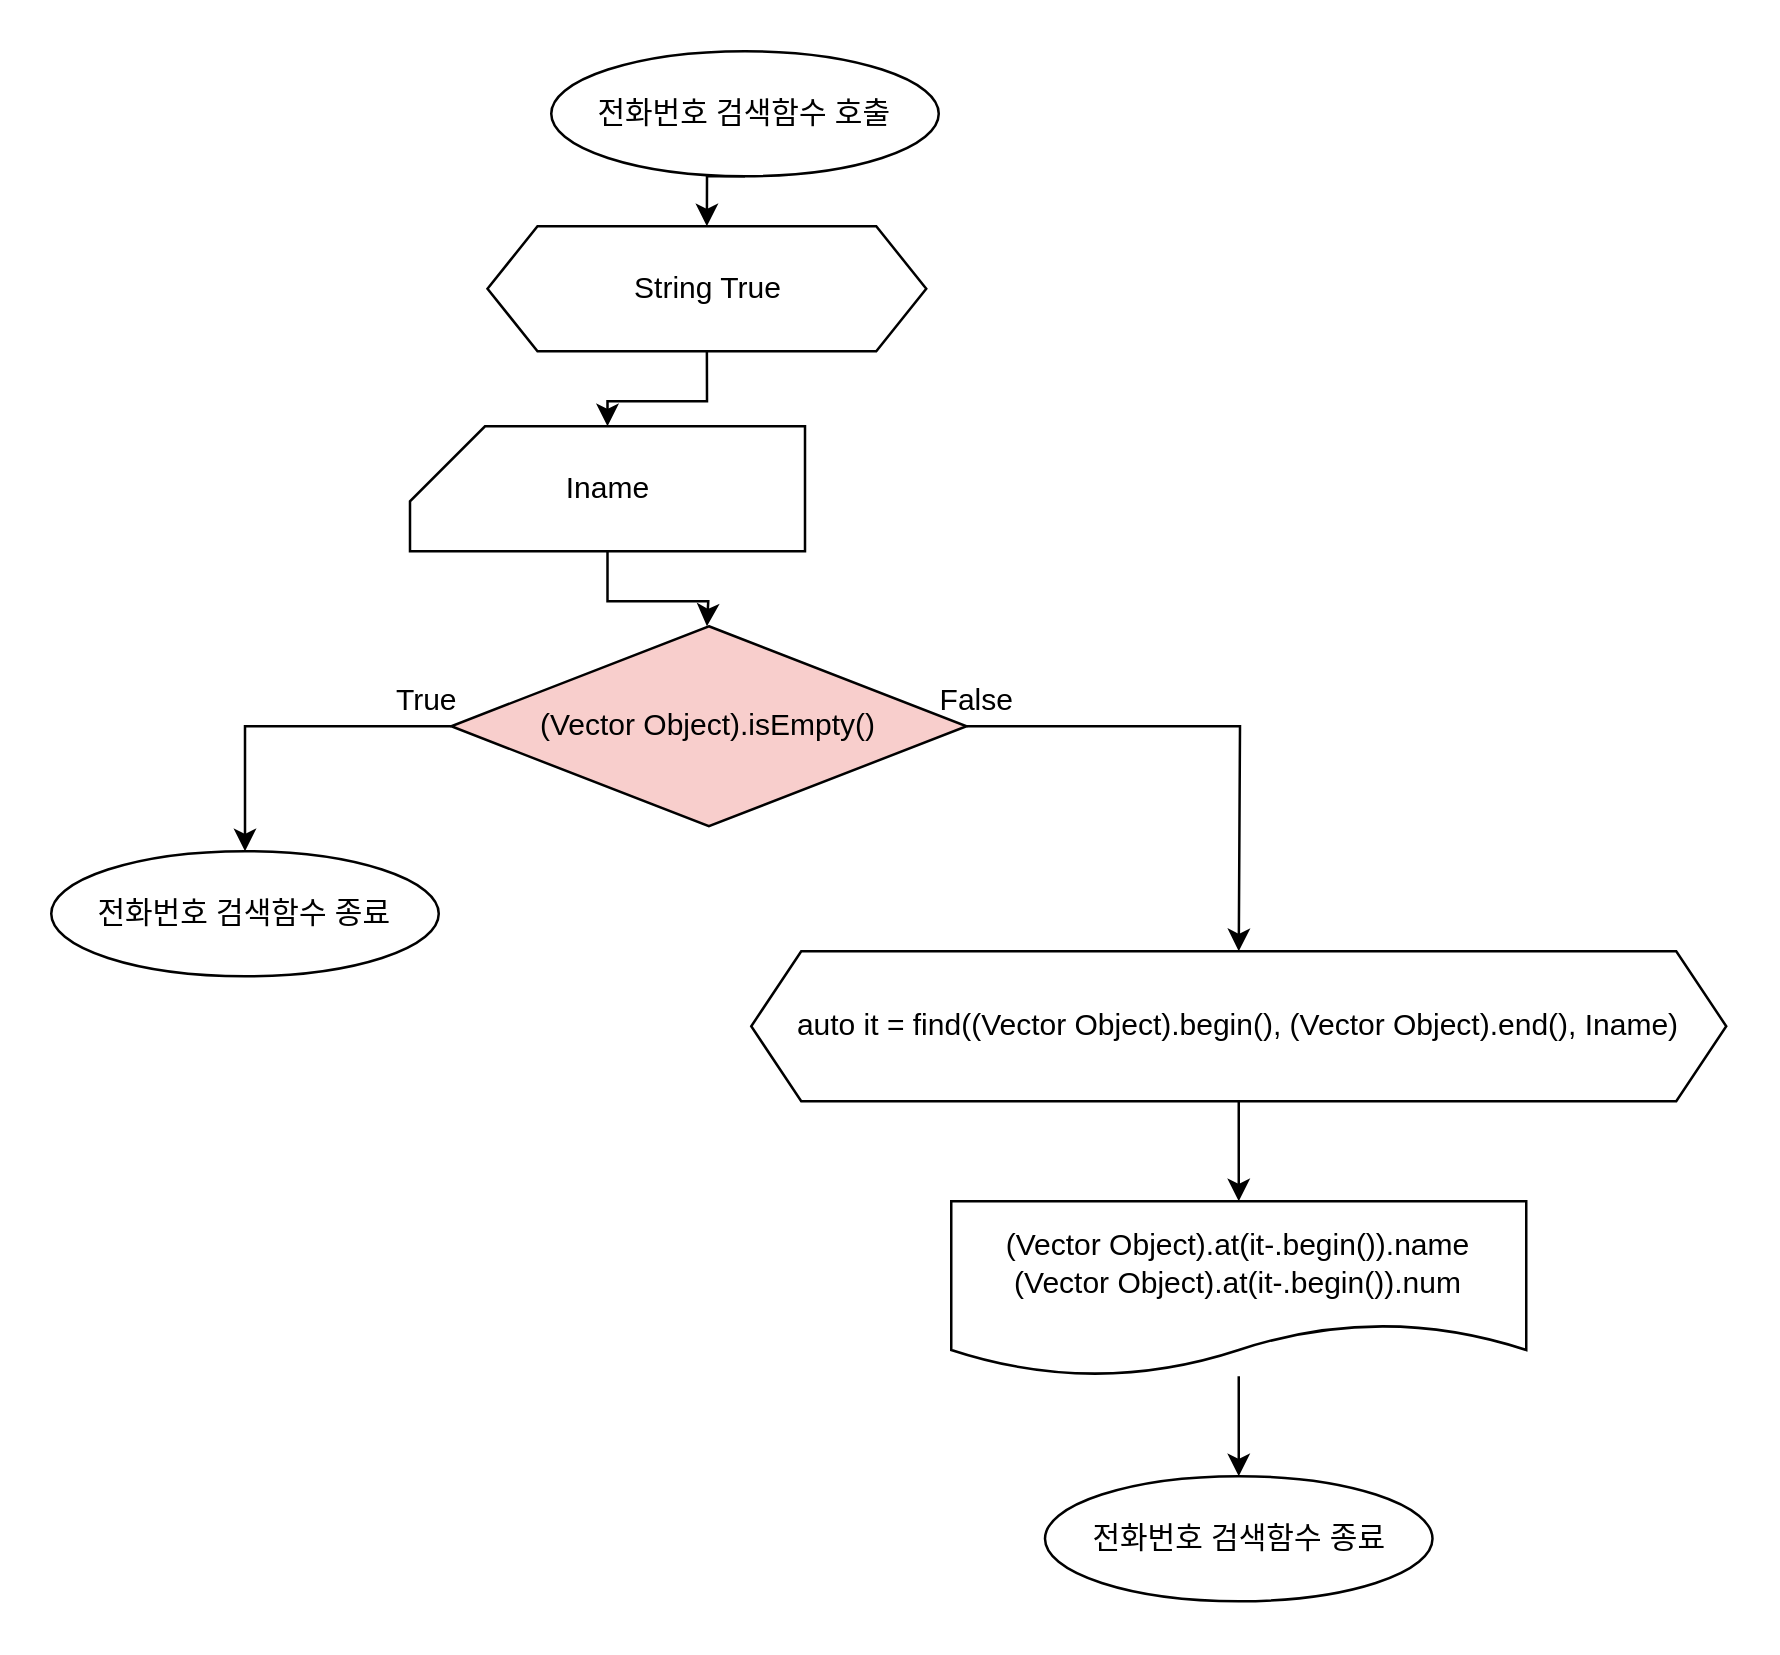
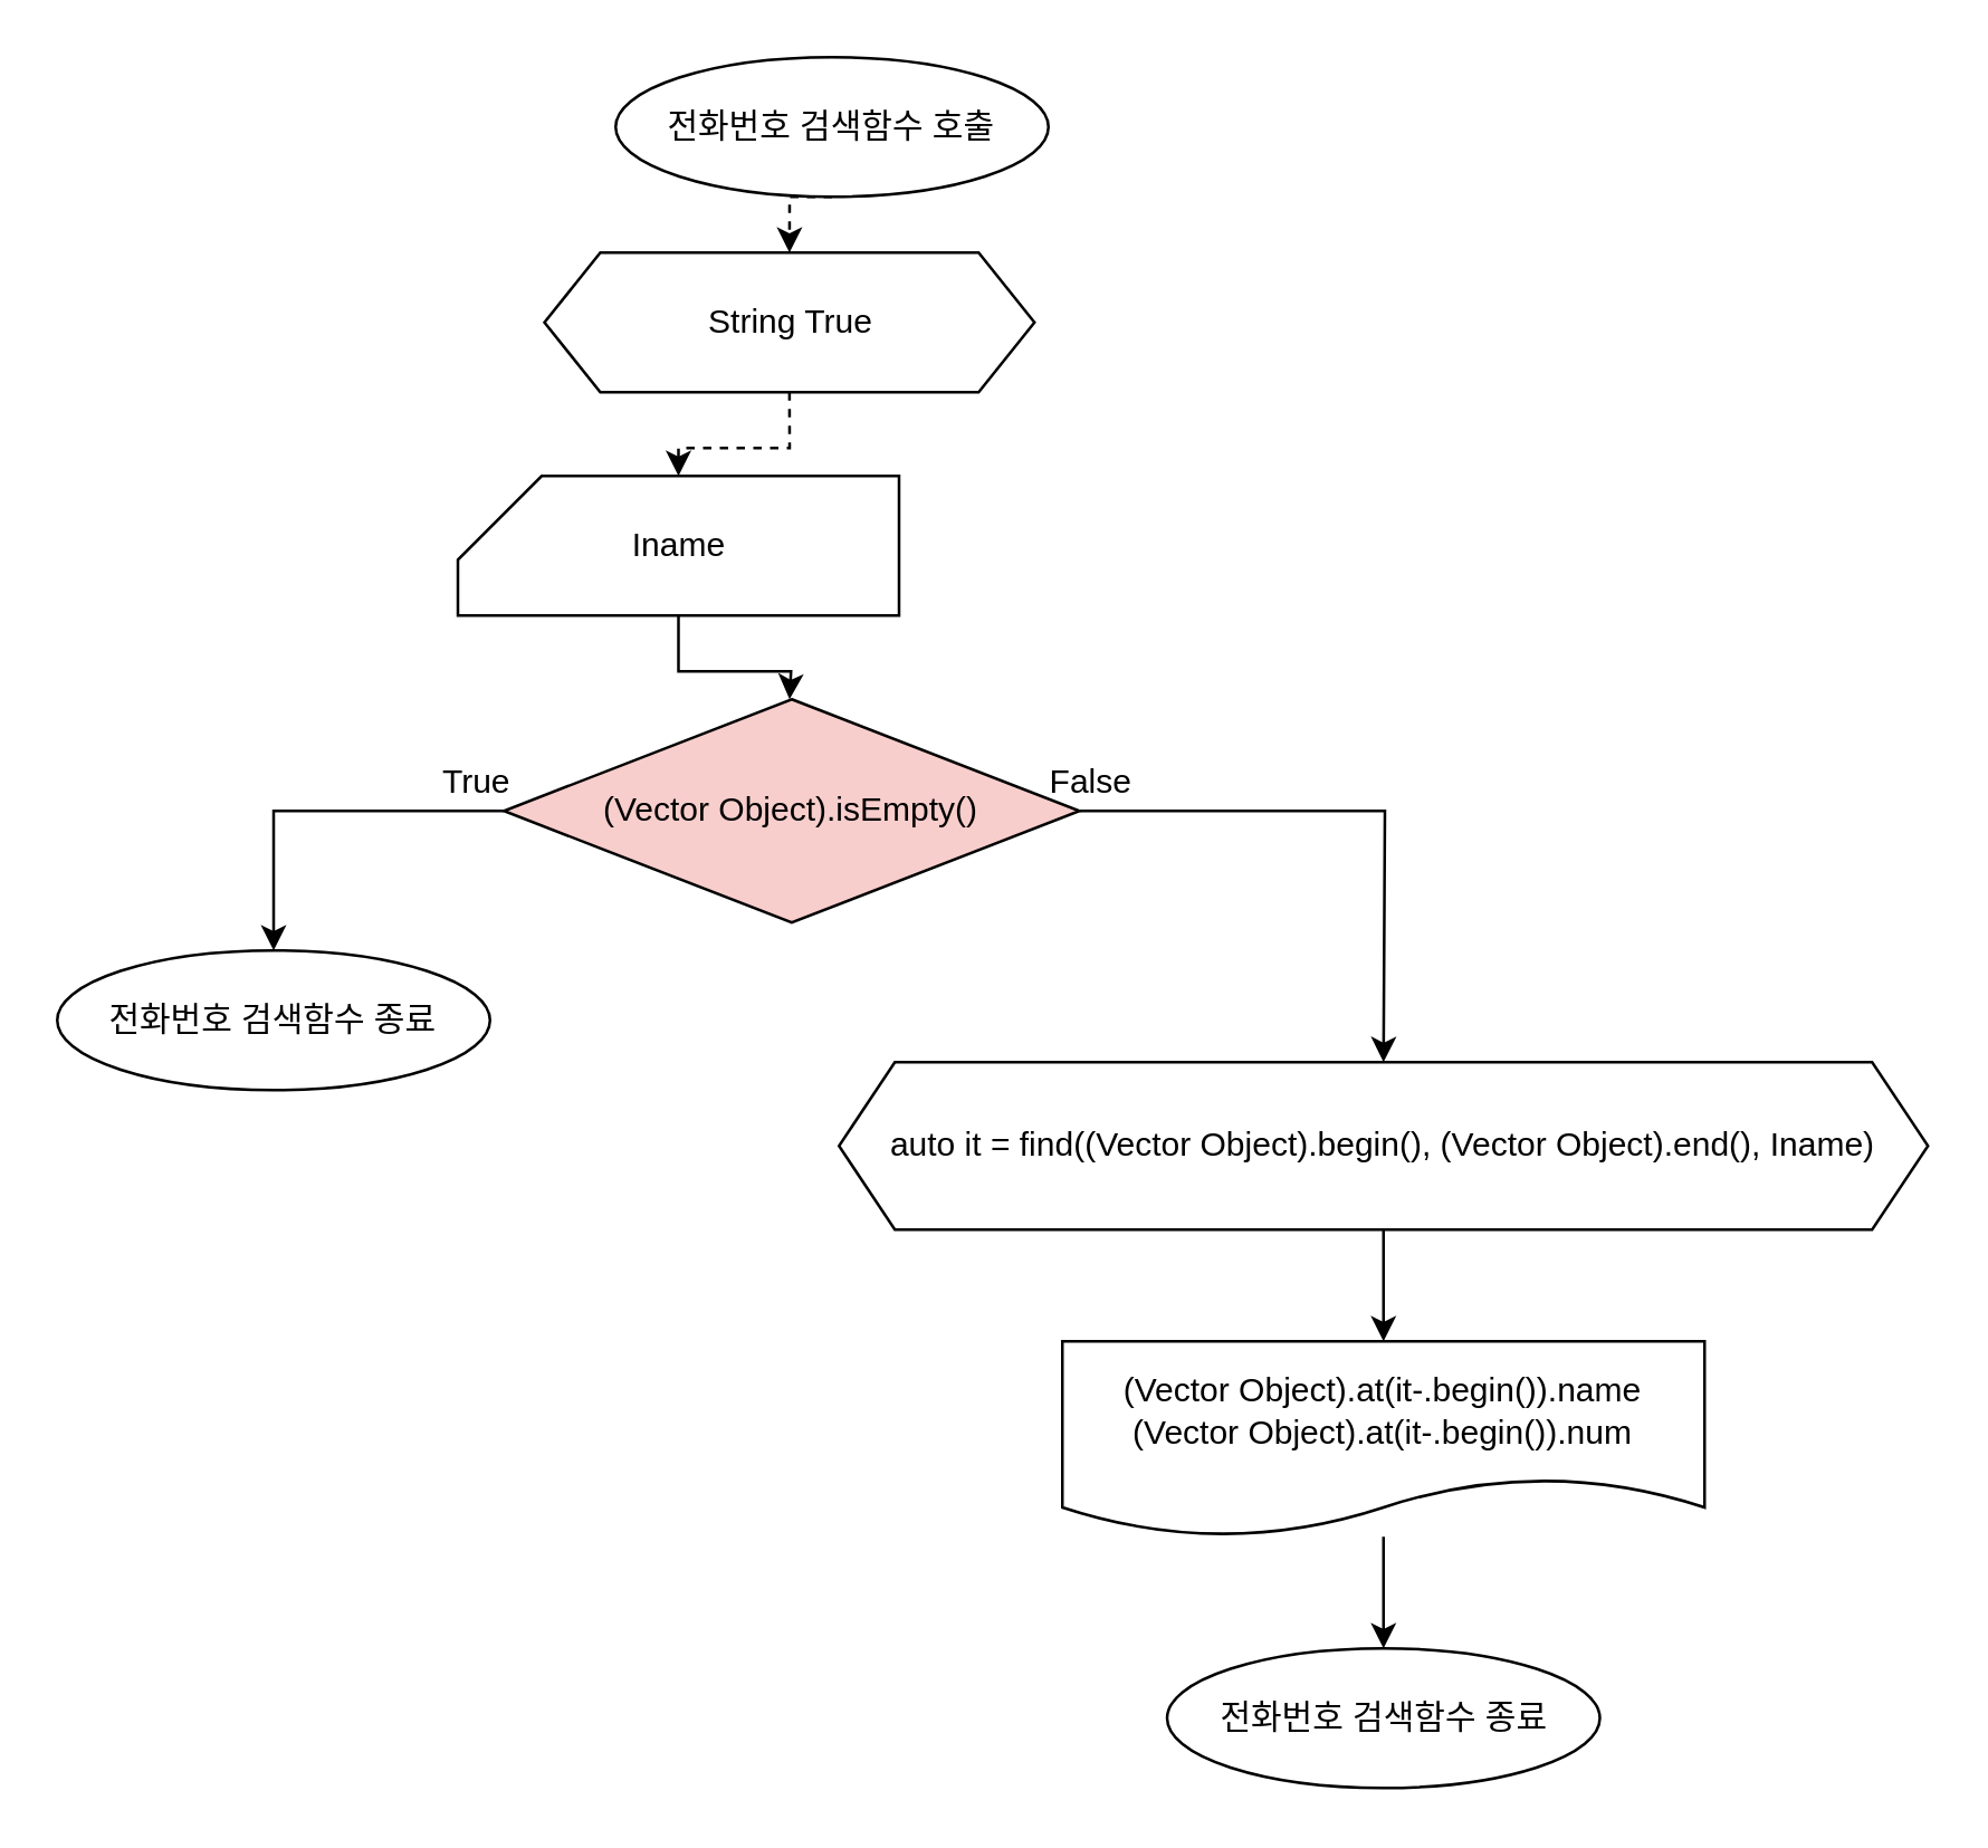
- <mxCell id="2" style="edgeStyle=orthogonalEdgeStyle;rounded=0;orthogonalLoop=1;jettySize=auto;html=1;exitX=0.5;exitY=1;exitDx=0;exitDy=0;entryX=0.5;entryY=0;entryDx=0;entryDy=0;" parent="1" source="3" target="5" edge="1"><mxGeometry relative="1" as="geometry" /></mxCell>
+ <mxCell id="2" style="edgeStyle=orthogonalEdgeStyle;rounded=0;orthogonalLoop=1;jettySize=auto;html=1;exitX=0.5;exitY=1;exitDx=0;exitDy=0;entryX=0.5;entryY=0;entryDx=0;entryDy=0;dashed=1;" parent="1" source="3" target="5" edge="1"><mxGeometry relative="1" as="geometry" /></mxCell>
- <mxCell id="4" style="edgeStyle=orthogonalEdgeStyle;rounded=0;orthogonalLoop=1;jettySize=auto;html=1;exitX=0.5;exitY=1;exitDx=0;exitDy=0;entryX=0.5;entryY=0;entryDx=0;entryDy=0;entryPerimeter=0;" parent="1" source="5" target="7" edge="1"><mxGeometry relative="1" as="geometry" /></mxCell>
+ <mxCell id="4" style="edgeStyle=orthogonalEdgeStyle;rounded=0;orthogonalLoop=1;jettySize=auto;html=1;exitX=0.5;exitY=1;exitDx=0;exitDy=0;entryX=0.5;entryY=0;entryDx=0;entryDy=0;entryPerimeter=0;dashed=1;" parent="1" source="5" target="7" edge="1"><mxGeometry relative="1" as="geometry" /></mxCell>
